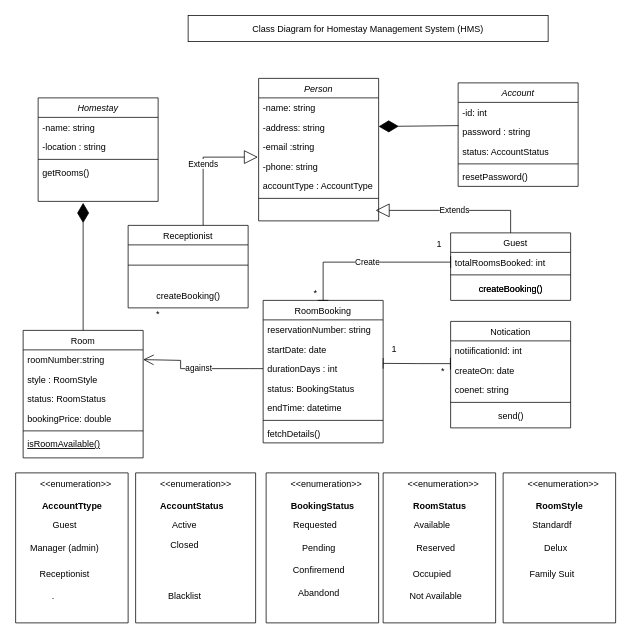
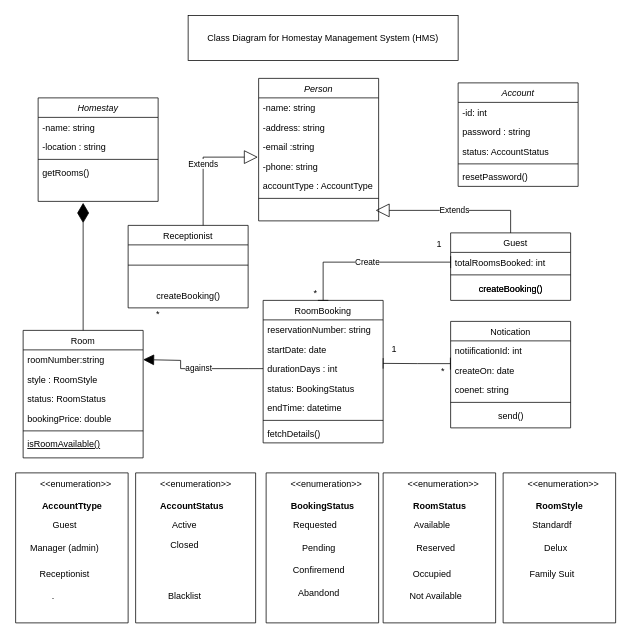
- <mxCell id="30" value="Class Diagram for Homestay Management System (HMS)" style="rounded=0;whiteSpace=wrap;html=1;" vertex="1" parent="1"><mxGeometry x="250" y="20" width="480" height="35" as="geometry" /></mxCell>
+ <mxCell id="30" value="Class Diagram for Homestay Management System (HMS)" style="rounded=0;whiteSpace=wrap;html=1;" vertex="1" parent="1"><mxGeometry x="250" y="20" width="360" height="60" as="geometry" /></mxCell>
- <mxCell id="46" value="" style="endArrow=diamondThin;endFill=1;endSize=24;html=1;rounded=0;exitX=0.002;exitY=0.192;exitDx=0;exitDy=0;exitPerimeter=0;" edge="1" parent="1" source="38" target="4"><mxGeometry width="160" relative="1" as="geometry"><mxPoint x="360" y="290" as="sourcePoint" /><mxPoint x="520" y="290" as="targetPoint" /></mxGeometry></mxCell>
- <mxCell id="88" value="against" style="endArrow=open;endFill=1;endSize=12;html=1;rounded=0;exitX=0;exitY=0.5;exitDx=0;exitDy=0;entryX=1;entryY=0.5;entryDx=0;entryDy=0;" edge="1" parent="1" source="25" target="10"><mxGeometry width="160" relative="1" as="geometry"><mxPoint x="360" y="500" as="sourcePoint" /><mxPoint x="520" y="500" as="targetPoint" /><Array as="points"><mxPoint x="330" y="491" /><mxPoint x="240" y="491" /><mxPoint x="240" y="480" /></Array></mxGeometry></mxCell>
+ <mxCell id="88" value="against" style="endArrow=block;endFill=1;endSize=12;html=1;rounded=0;exitX=0;exitY=0.5;exitDx=0;exitDy=0;entryX=1;entryY=0.5;entryDx=0;entryDy=0;" edge="1" parent="1" source="25" target="10"><mxGeometry width="160" relative="1" as="geometry"><mxPoint x="360" y="500" as="sourcePoint" /><mxPoint x="520" y="500" as="targetPoint" /><Array as="points"><mxPoint x="330" y="491" /><mxPoint x="240" y="491" /><mxPoint x="240" y="480" /></Array></mxGeometry></mxCell>
